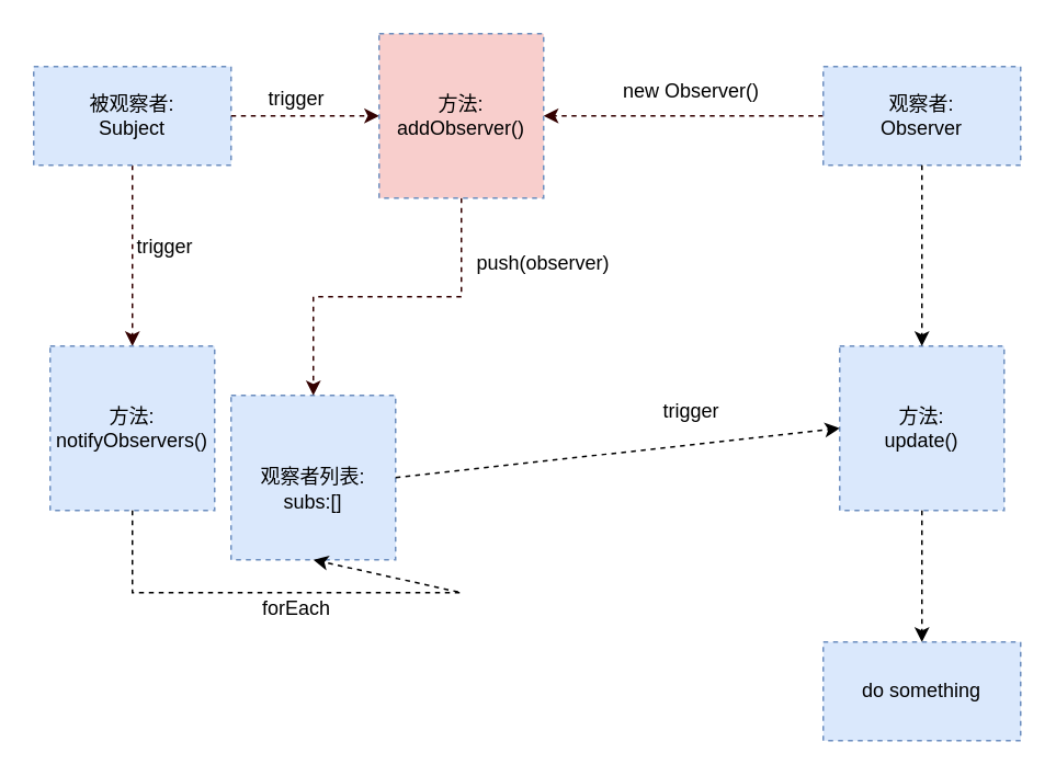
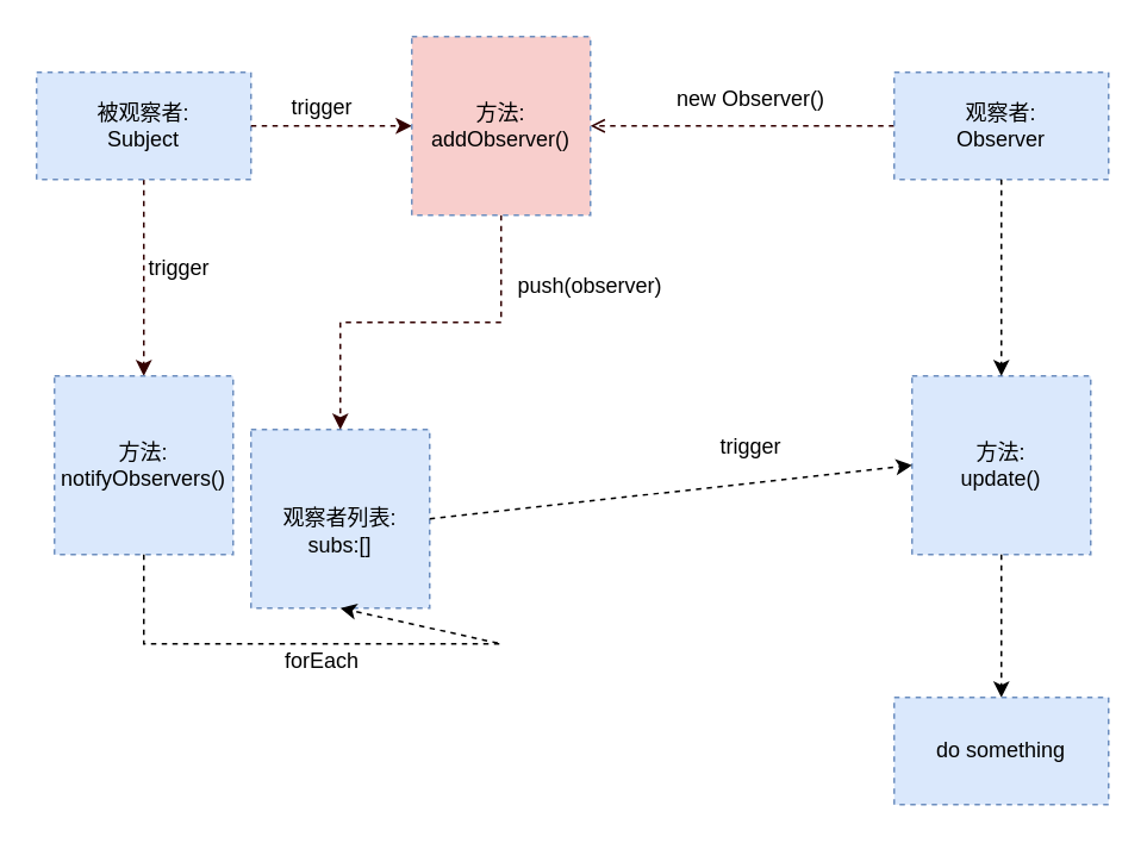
- <mxCell id="4" value="" style="edgeStyle=orthogonalEdgeStyle;rounded=0;orthogonalLoop=1;jettySize=auto;html=1;dashed=1;strokeColor=#330000;entryX=1;entryY=0.5;entryDx=0;entryDy=0;" edge="1" parent="1" source="5" target="13"><mxGeometry relative="1" as="geometry" /></mxCell>
+ <mxCell id="4" value="" style="edgeStyle=orthogonalEdgeStyle;rounded=0;orthogonalLoop=1;jettySize=auto;html=1;dashed=1;strokeColor=#330000;entryX=1;entryY=0.5;entryDx=0;entryDy=0;endArrow=open;" edge="1" parent="1" source="5" target="13"><mxGeometry relative="1" as="geometry" /></mxCell>
